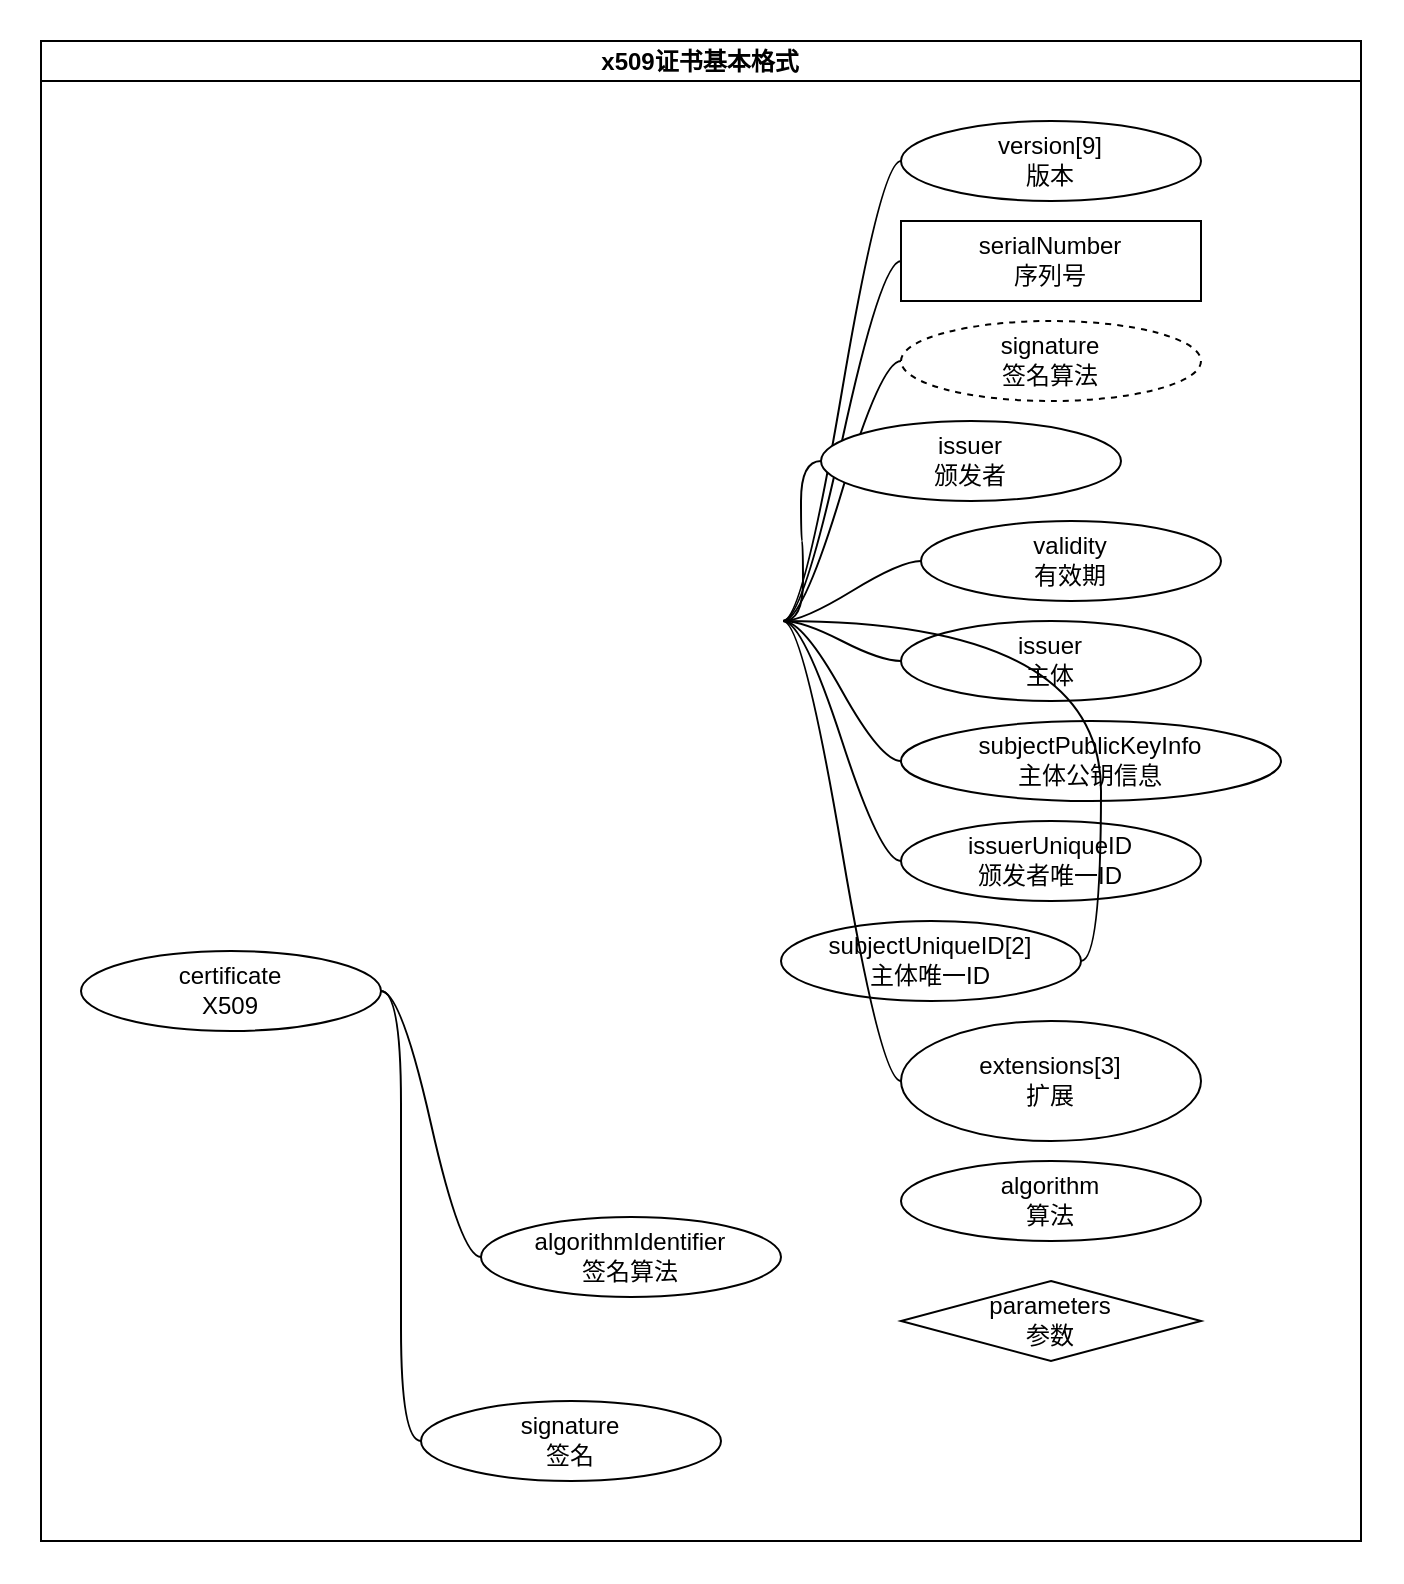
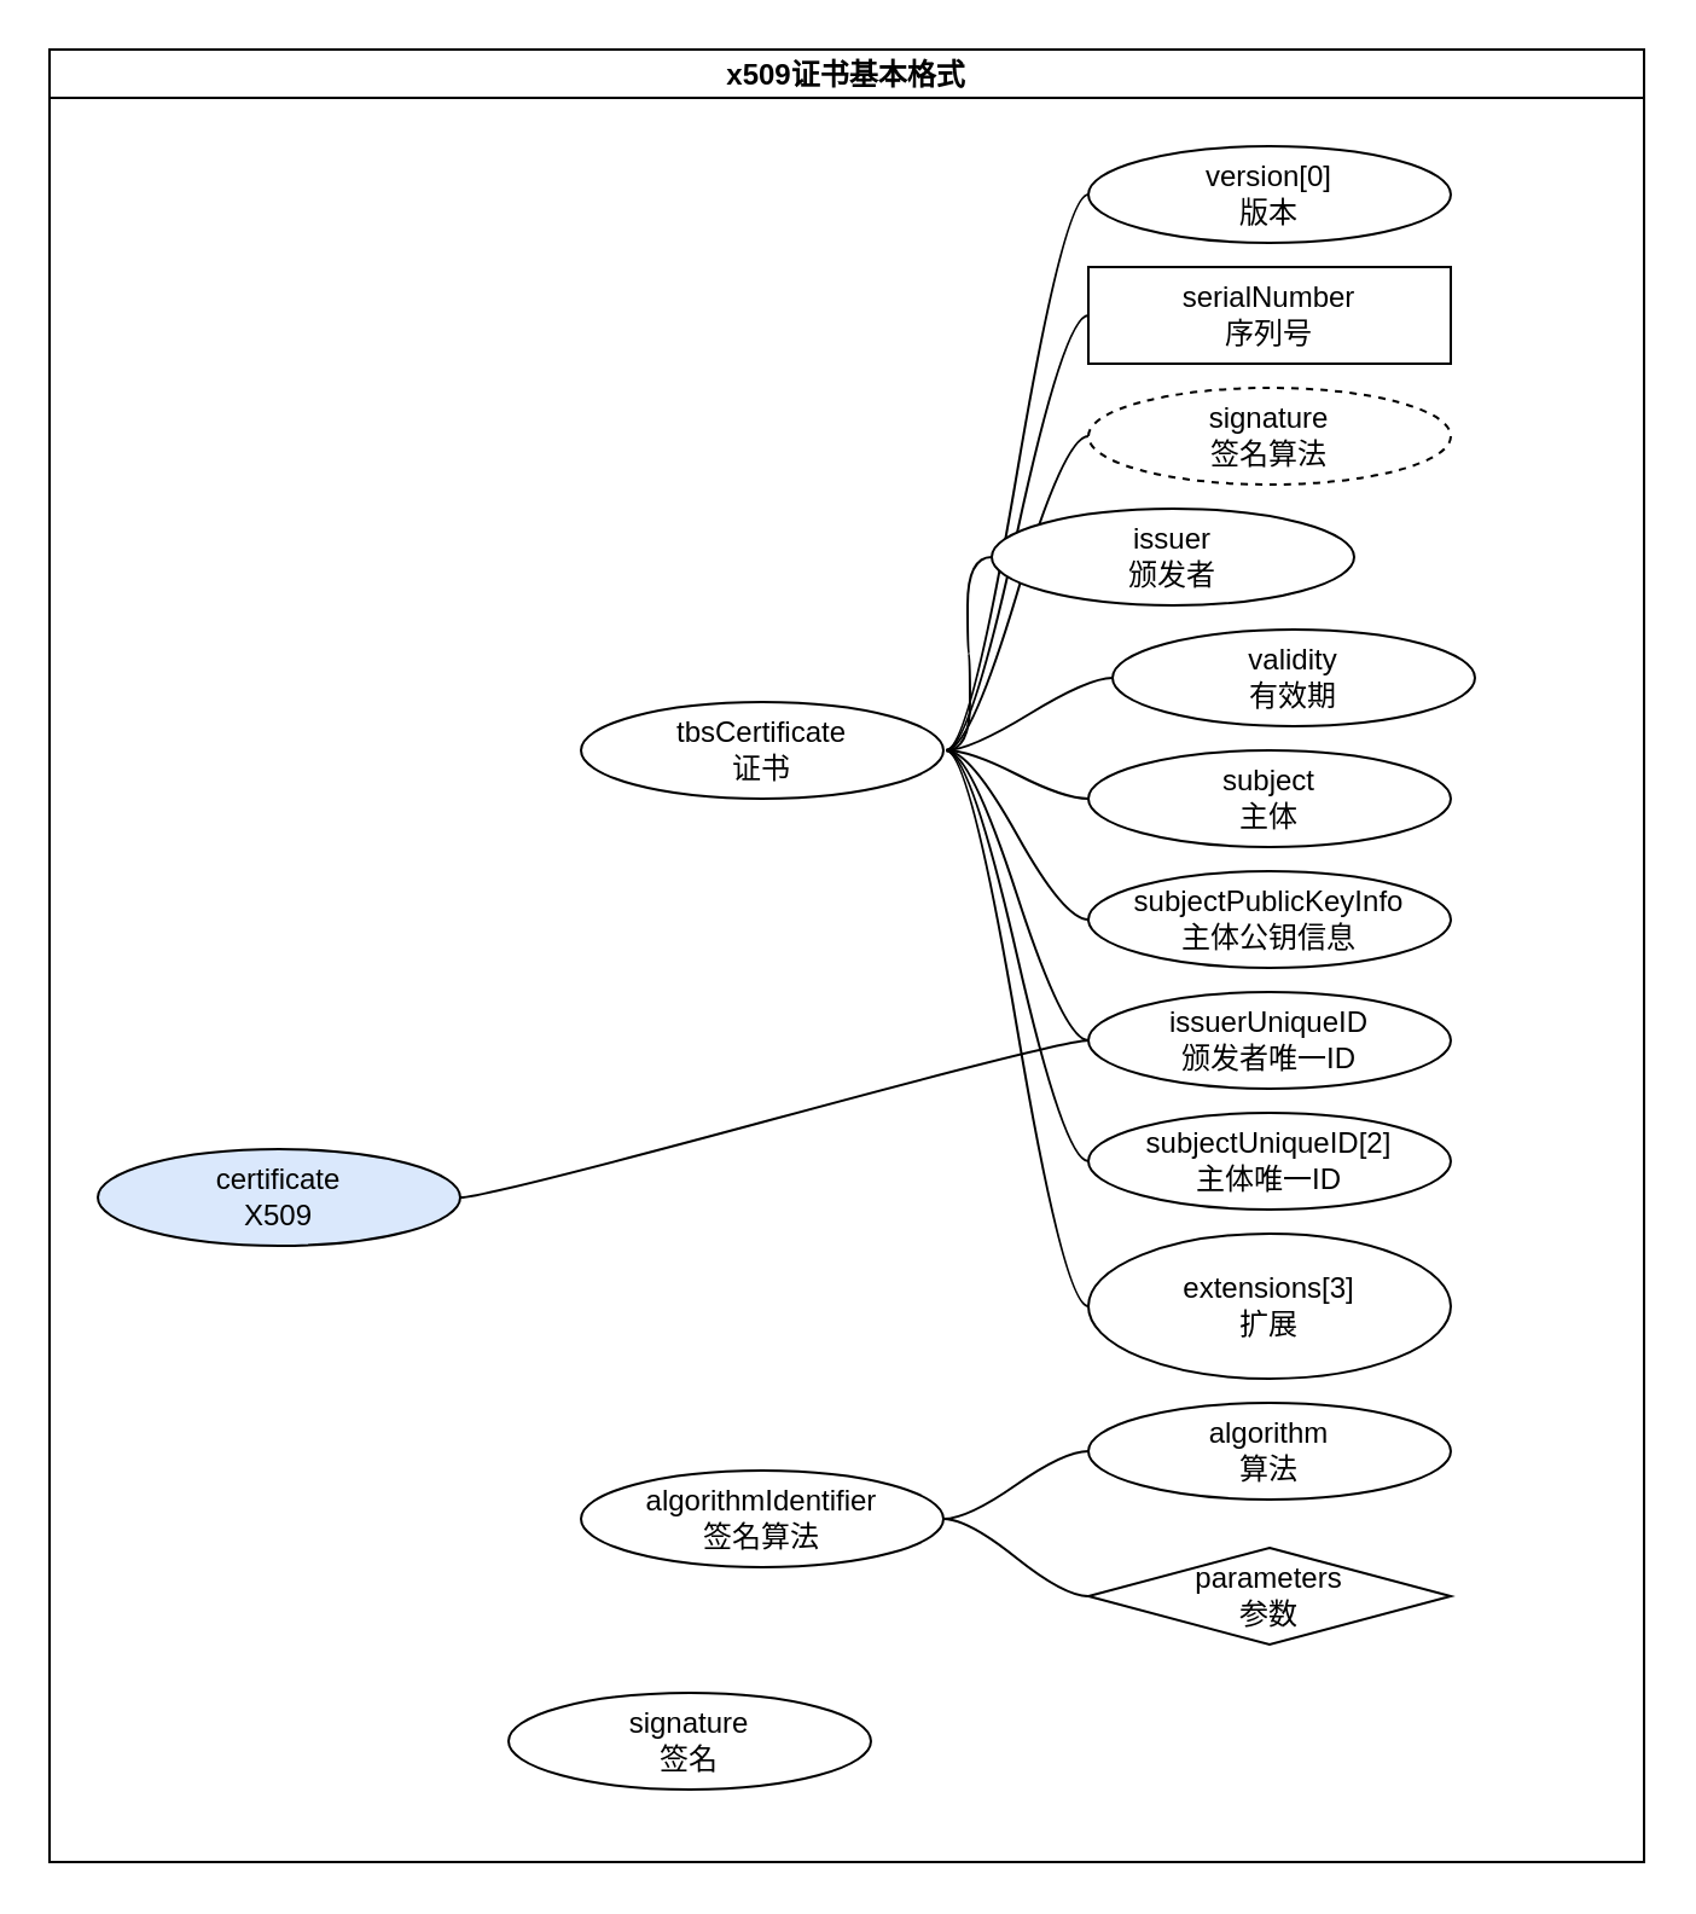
- <mxCell id="10" value="version[9]&lt;div&gt;版本&lt;/div&gt;" style="ellipse;whiteSpace=wrap;html=1;align=center;treeFolding=1;treeMoving=1;newEdgeStyle={&quot;edgeStyle&quot;:&quot;entityRelationEdgeStyle&quot;,&quot;startArrow&quot;:&quot;none&quot;,&quot;endArrow&quot;:&quot;none&quot;,&quot;segment&quot;:10,&quot;curved&quot;:1,&quot;sourcePerimeterSpacing&quot;:0,&quot;targetPerimeterSpacing&quot;:0};" vertex="1" parent="2"><mxGeometry x="430" y="40.0" width="150" height="40" as="geometry" /></mxCell>
+ <mxCell id="10" value="version[0]&lt;div&gt;版本&lt;/div&gt;" style="ellipse;whiteSpace=wrap;html=1;align=center;treeFolding=1;treeMoving=1;newEdgeStyle={&quot;edgeStyle&quot;:&quot;entityRelationEdgeStyle&quot;,&quot;startArrow&quot;:&quot;none&quot;,&quot;endArrow&quot;:&quot;none&quot;,&quot;segment&quot;:10,&quot;curved&quot;:1,&quot;sourcePerimeterSpacing&quot;:0,&quot;targetPerimeterSpacing&quot;:0};" vertex="1" parent="2"><mxGeometry x="430" y="40.0" width="150" height="40" as="geometry" /></mxCell>
+ <mxCell id="4" value="tbsCertificate&lt;div&gt;证书&lt;/div&gt;" style="ellipse;whiteSpace=wrap;html=1;align=center;treeFolding=1;treeMoving=1;newEdgeStyle={&quot;edgeStyle&quot;:&quot;entityRelationEdgeStyle&quot;,&quot;startArrow&quot;:&quot;none&quot;,&quot;endArrow&quot;:&quot;none&quot;,&quot;segment&quot;:10,&quot;curved&quot;:1,&quot;sourcePerimeterSpacing&quot;:0,&quot;targetPerimeterSpacing&quot;:0};" vertex="1" parent="2"><mxGeometry x="220" y="270.0" width="150" height="40" as="geometry" /></mxCell>
- <mxCell id="20" value="issuer&lt;br&gt;&lt;div&gt;主体&lt;/div&gt;" style="ellipse;whiteSpace=wrap;html=1;align=center;treeFolding=1;treeMoving=1;newEdgeStyle={&quot;edgeStyle&quot;:&quot;entityRelationEdgeStyle&quot;,&quot;startArrow&quot;:&quot;none&quot;,&quot;endArrow&quot;:&quot;none&quot;,&quot;segment&quot;:10,&quot;curved&quot;:1,&quot;sourcePerimeterSpacing&quot;:0,&quot;targetPerimeterSpacing&quot;:0};" vertex="1" parent="2"><mxGeometry x="430" y="290.0" width="150" height="40" as="geometry" /></mxCell>
+ <mxCell id="20" value="subject&lt;br&gt;&lt;div&gt;主体&lt;/div&gt;" style="ellipse;whiteSpace=wrap;html=1;align=center;treeFolding=1;treeMoving=1;newEdgeStyle={&quot;edgeStyle&quot;:&quot;entityRelationEdgeStyle&quot;,&quot;startArrow&quot;:&quot;none&quot;,&quot;endArrow&quot;:&quot;none&quot;,&quot;segment&quot;:10,&quot;curved&quot;:1,&quot;sourcePerimeterSpacing&quot;:0,&quot;targetPerimeterSpacing&quot;:0};" vertex="1" parent="2"><mxGeometry x="430" y="290.0" width="150" height="40" as="geometry" /></mxCell>
- <mxCell id="22" value="subjectPublicKeyInfo&lt;br&gt;&lt;div&gt;主体公钥信息&lt;/div&gt;" style="ellipse;whiteSpace=wrap;html=1;align=center;treeFolding=1;treeMoving=1;newEdgeStyle={&quot;edgeStyle&quot;:&quot;entityRelationEdgeStyle&quot;,&quot;startArrow&quot;:&quot;none&quot;,&quot;endArrow&quot;:&quot;none&quot;,&quot;segment&quot;:10,&quot;curved&quot;:1,&quot;sourcePerimeterSpacing&quot;:0,&quot;targetPerimeterSpacing&quot;:0};" vertex="1" parent="2"><mxGeometry x="430" y="340" width="190" height="40" as="geometry" /></mxCell>
+ <mxCell id="22" value="subjectPublicKeyInfo&lt;br&gt;&lt;div&gt;主体公钥信息&lt;/div&gt;" style="ellipse;whiteSpace=wrap;html=1;align=center;treeFolding=1;treeMoving=1;newEdgeStyle={&quot;edgeStyle&quot;:&quot;entityRelationEdgeStyle&quot;,&quot;startArrow&quot;:&quot;none&quot;,&quot;endArrow&quot;:&quot;none&quot;,&quot;segment&quot;:10,&quot;curved&quot;:1,&quot;sourcePerimeterSpacing&quot;:0,&quot;targetPerimeterSpacing&quot;:0};" vertex="1" parent="2"><mxGeometry x="430" y="340" width="150" height="40" as="geometry" /></mxCell>
- <mxCell id="26" value="subjectUniqueID[2]&lt;br&gt;&lt;div&gt;主体唯一ID&lt;/div&gt;" style="ellipse;whiteSpace=wrap;html=1;align=center;treeFolding=1;treeMoving=1;newEdgeStyle={&quot;edgeStyle&quot;:&quot;entityRelationEdgeStyle&quot;,&quot;startArrow&quot;:&quot;none&quot;,&quot;endArrow&quot;:&quot;none&quot;,&quot;segment&quot;:10,&quot;curved&quot;:1,&quot;sourcePerimeterSpacing&quot;:0,&quot;targetPerimeterSpacing&quot;:0};" vertex="1" parent="2"><mxGeometry x="370" y="440.0" width="150" height="40" as="geometry" /></mxCell>
+ <mxCell id="26" value="subjectUniqueID[2]&lt;br&gt;&lt;div&gt;主体唯一ID&lt;/div&gt;" style="ellipse;whiteSpace=wrap;html=1;align=center;treeFolding=1;treeMoving=1;newEdgeStyle={&quot;edgeStyle&quot;:&quot;entityRelationEdgeStyle&quot;,&quot;startArrow&quot;:&quot;none&quot;,&quot;endArrow&quot;:&quot;none&quot;,&quot;segment&quot;:10,&quot;curved&quot;:1,&quot;sourcePerimeterSpacing&quot;:0,&quot;targetPerimeterSpacing&quot;:0};" vertex="1" parent="2"><mxGeometry x="430" y="440.0" width="150" height="40" as="geometry" /></mxCell>
- <mxCell id="3" value="certificate&lt;div&gt;X509&lt;/div&gt;" style="ellipse;whiteSpace=wrap;html=1;align=center;treeFolding=1;treeMoving=1;newEdgeStyle={&quot;edgeStyle&quot;:&quot;entityRelationEdgeStyle&quot;,&quot;startArrow&quot;:&quot;none&quot;,&quot;endArrow&quot;:&quot;none&quot;,&quot;segment&quot;:10,&quot;curved&quot;:1,&quot;sourcePerimeterSpacing&quot;:0,&quot;targetPerimeterSpacing&quot;:0};" vertex="1" parent="2"><mxGeometry x="20" y="455" width="150" height="40" as="geometry" /></mxCell>
+ <mxCell id="3" value="certificate&lt;div&gt;X509&lt;/div&gt;" style="ellipse;whiteSpace=wrap;html=1;align=center;treeFolding=1;treeMoving=1;newEdgeStyle={&quot;edgeStyle&quot;:&quot;entityRelationEdgeStyle&quot;,&quot;startArrow&quot;:&quot;none&quot;,&quot;endArrow&quot;:&quot;none&quot;,&quot;segment&quot;:10,&quot;curved&quot;:1,&quot;sourcePerimeterSpacing&quot;:0,&quot;targetPerimeterSpacing&quot;:0};fillColor=#dae8fc;" vertex="1" parent="2"><mxGeometry x="20" y="455" width="150" height="40" as="geometry" /></mxCell>
- <mxCell id="5" value="" style="edgeStyle=entityRelationEdgeStyle;rounded=0;orthogonalLoop=1;jettySize=auto;html=1;startArrow=none;endArrow=none;segment=10;curved=1;sourcePerimeterSpacing=0;targetPerimeterSpacing=0;" edge="1" source="3" target="6" parent="2"><mxGeometry relative="1" as="geometry" /></mxCell>
+ <mxCell id="5" value="" style="edgeStyle=entityRelationEdgeStyle;rounded=0;orthogonalLoop=1;jettySize=auto;html=1;startArrow=none;endArrow=none;segment=10;curved=1;sourcePerimeterSpacing=0;targetPerimeterSpacing=0;" edge="1" source="3" target="24" parent="2"><mxGeometry relative="1" as="geometry" /></mxCell>
- <mxCell id="7" value="" style="edgeStyle=entityRelationEdgeStyle;rounded=0;orthogonalLoop=1;jettySize=auto;html=1;startArrow=none;endArrow=none;segment=10;curved=1;sourcePerimeterSpacing=0;targetPerimeterSpacing=0;" edge="1" source="3" target="8" parent="2"><mxGeometry relative="1" as="geometry" /></mxCell>
+ <mxCell id="29" value="" style="edgeStyle=entityRelationEdgeStyle;rounded=0;orthogonalLoop=1;jettySize=auto;html=1;startArrow=none;endArrow=none;segment=10;curved=1;sourcePerimeterSpacing=0;targetPerimeterSpacing=0;" edge="1" target="30" source="6" parent="2"><mxGeometry relative="1" as="geometry"><mxPoint x="180" y="585" as="sourcePoint" /></mxGeometry></mxCell>
+ <mxCell id="31" value="" style="edgeStyle=entityRelationEdgeStyle;rounded=0;orthogonalLoop=1;jettySize=auto;html=1;startArrow=none;endArrow=none;segment=10;curved=1;sourcePerimeterSpacing=0;targetPerimeterSpacing=0;" edge="1" target="32" source="6" parent="2"><mxGeometry relative="1" as="geometry"><mxPoint x="180" y="585" as="sourcePoint" /></mxGeometry></mxCell>
